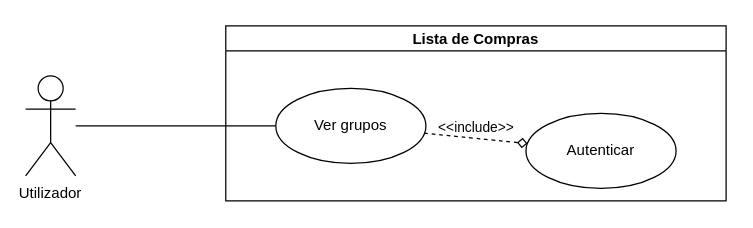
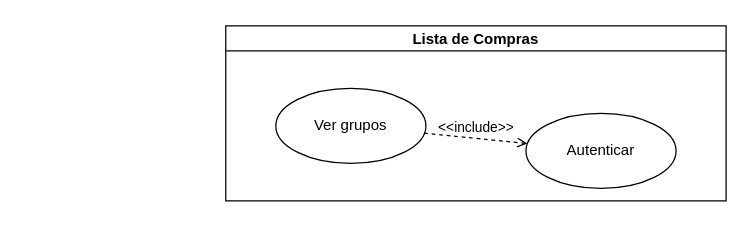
- <mxCell id="2" value="Utilizador" style="shape=umlActor;verticalLabelPosition=bottom;verticalAlign=top;html=1;whiteSpace=wrap;" parent="1" vertex="1"><mxGeometry x="20" y="60" width="40" height="80" as="geometry" /></mxCell>
- <mxCell id="7" style="edgeStyle=none;curved=1;orthogonalLoop=1;jettySize=auto;html=1;endArrow=none;endFill=0;" parent="1" source="2" target="4" edge="1"><mxGeometry relative="1" as="geometry"><mxPoint x="40" y="130" as="sourcePoint" /><mxPoint x="220" y="115" as="targetPoint" /></mxGeometry></mxCell>
- <mxCell id="6" value="&amp;lt;&amp;lt;include&amp;gt;&amp;gt;" style="html=1;verticalAlign=bottom;labelBackgroundColor=none;endArrow=diamond;endFill=0;dashed=1;curved=1;" parent="3" source="4" target="5" edge="1"><mxGeometry width="160" relative="1" as="geometry"><mxPoint x="100" y="110" as="sourcePoint" /><mxPoint x="244.291" y="268.858" as="targetPoint" /></mxGeometry></mxCell>
+ <mxCell id="6" value="&amp;lt;&amp;lt;include&amp;gt;&amp;gt;" style="html=1;verticalAlign=bottom;labelBackgroundColor=none;endArrow=open;endFill=0;dashed=1;curved=1;" parent="3" source="4" target="5" edge="1"><mxGeometry width="160" relative="1" as="geometry"><mxPoint x="100" y="110" as="sourcePoint" /><mxPoint x="244.291" y="268.858" as="targetPoint" /></mxGeometry></mxCell>
